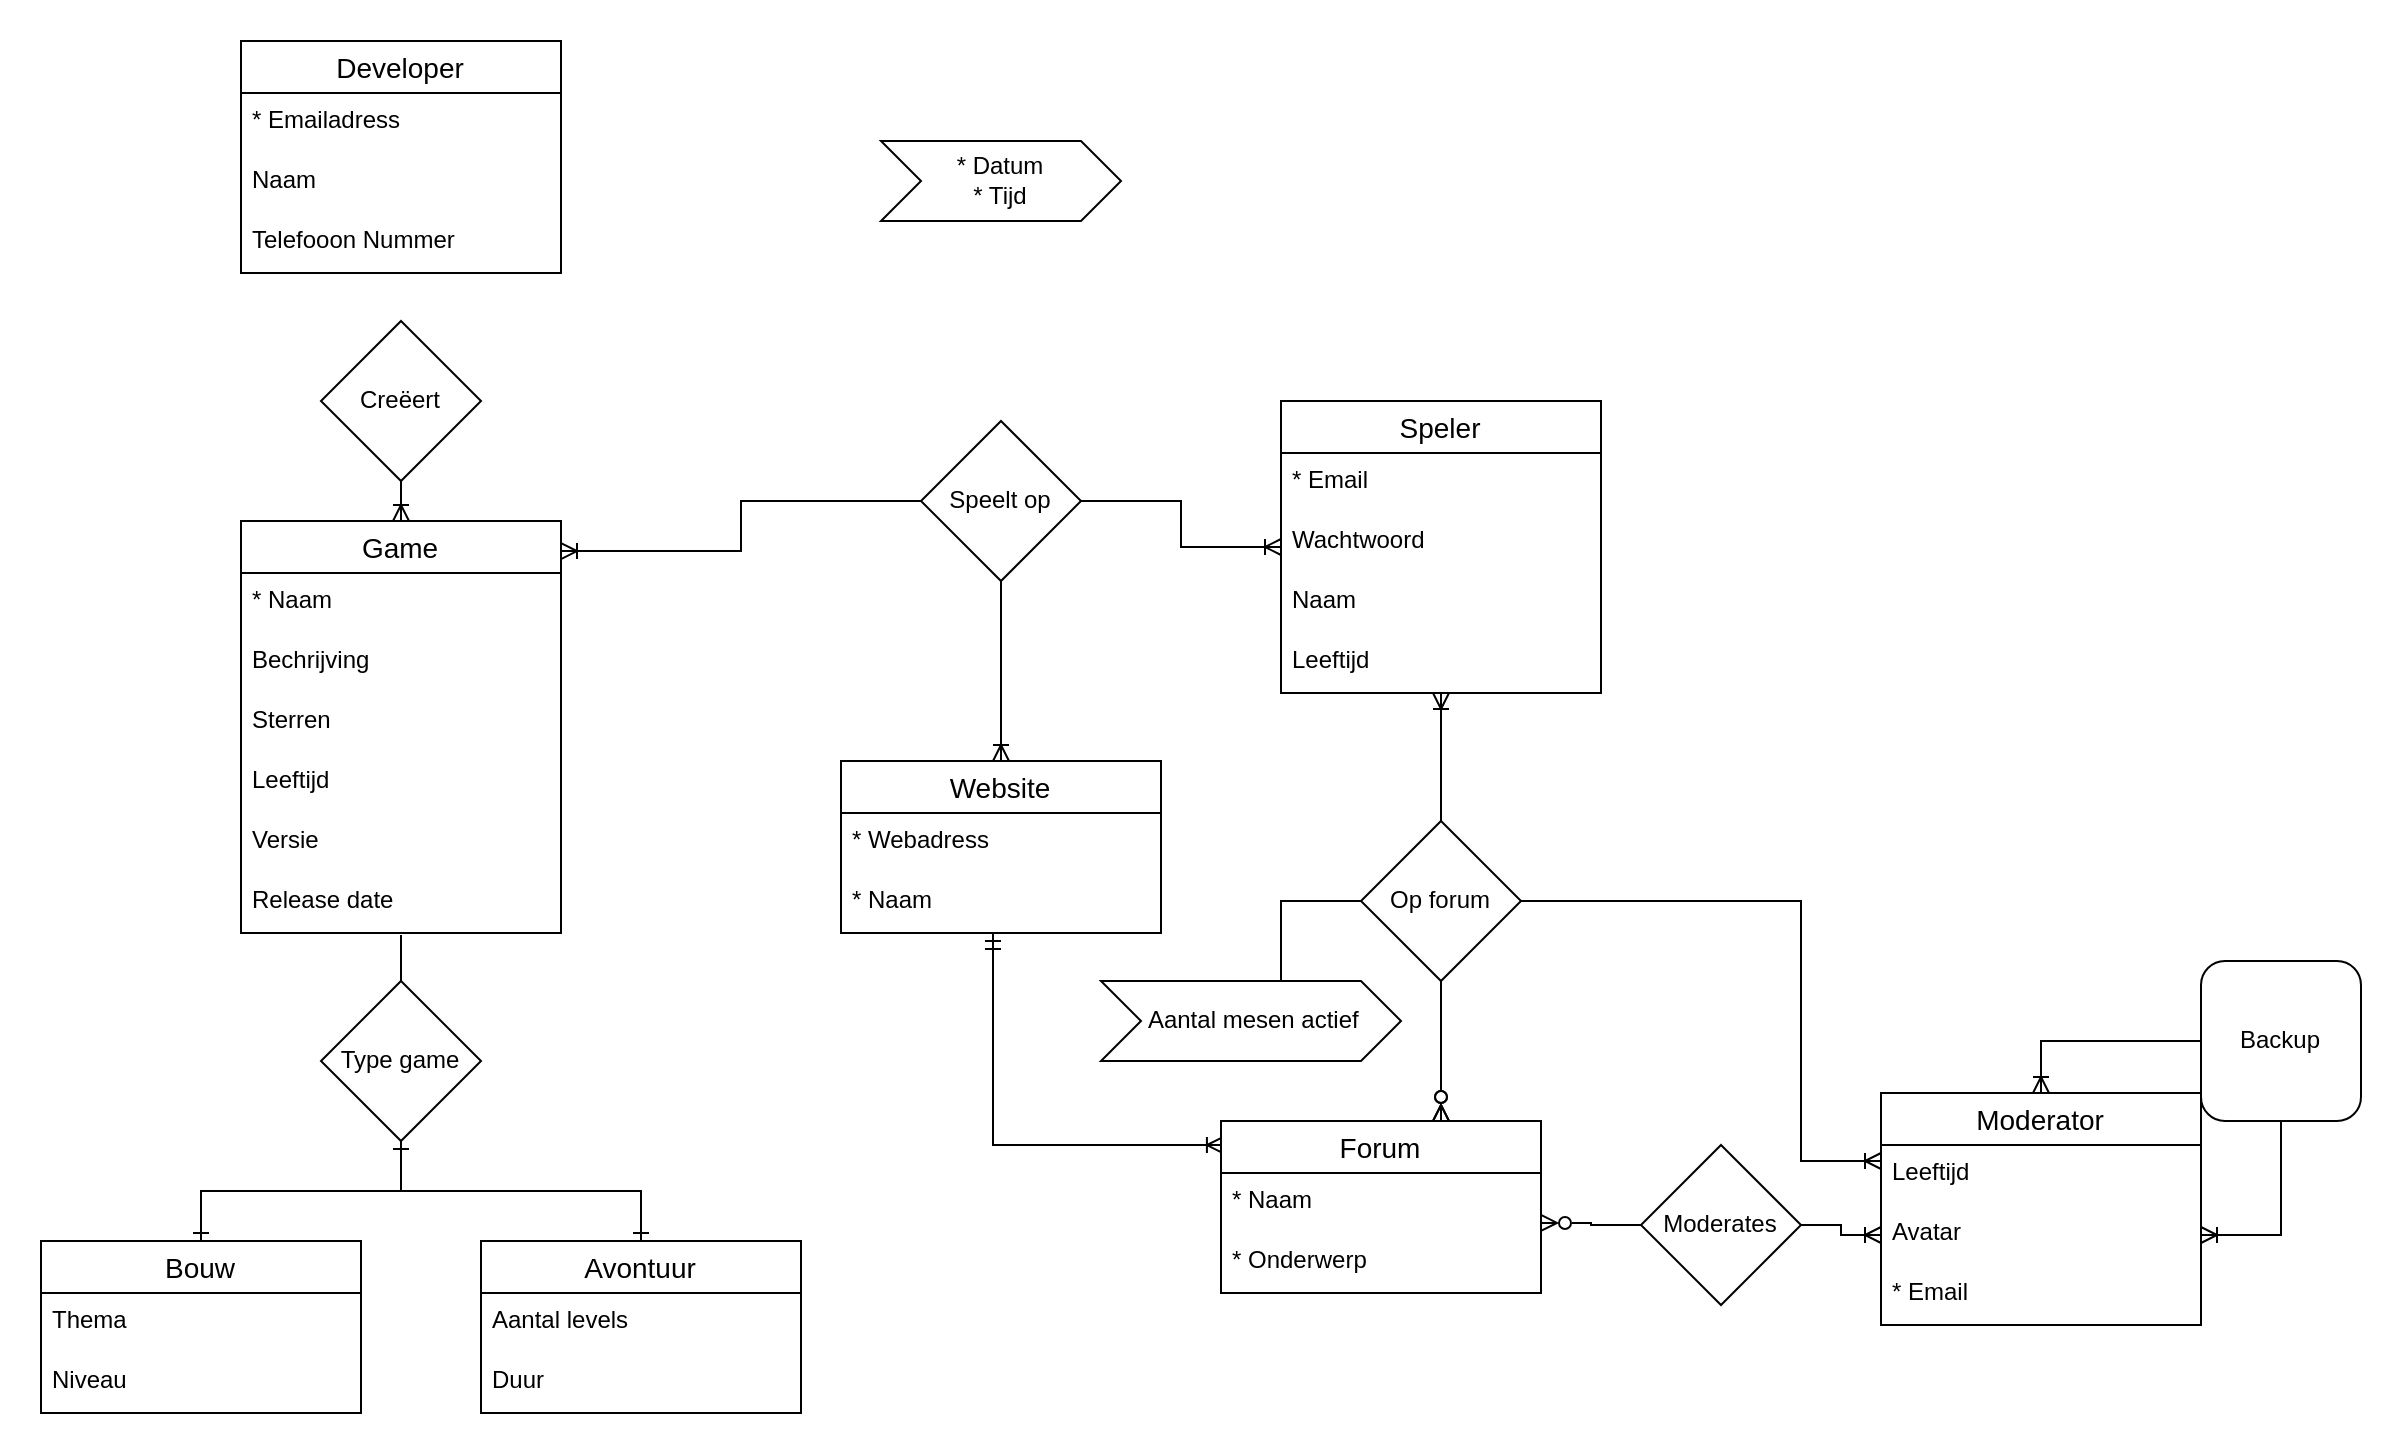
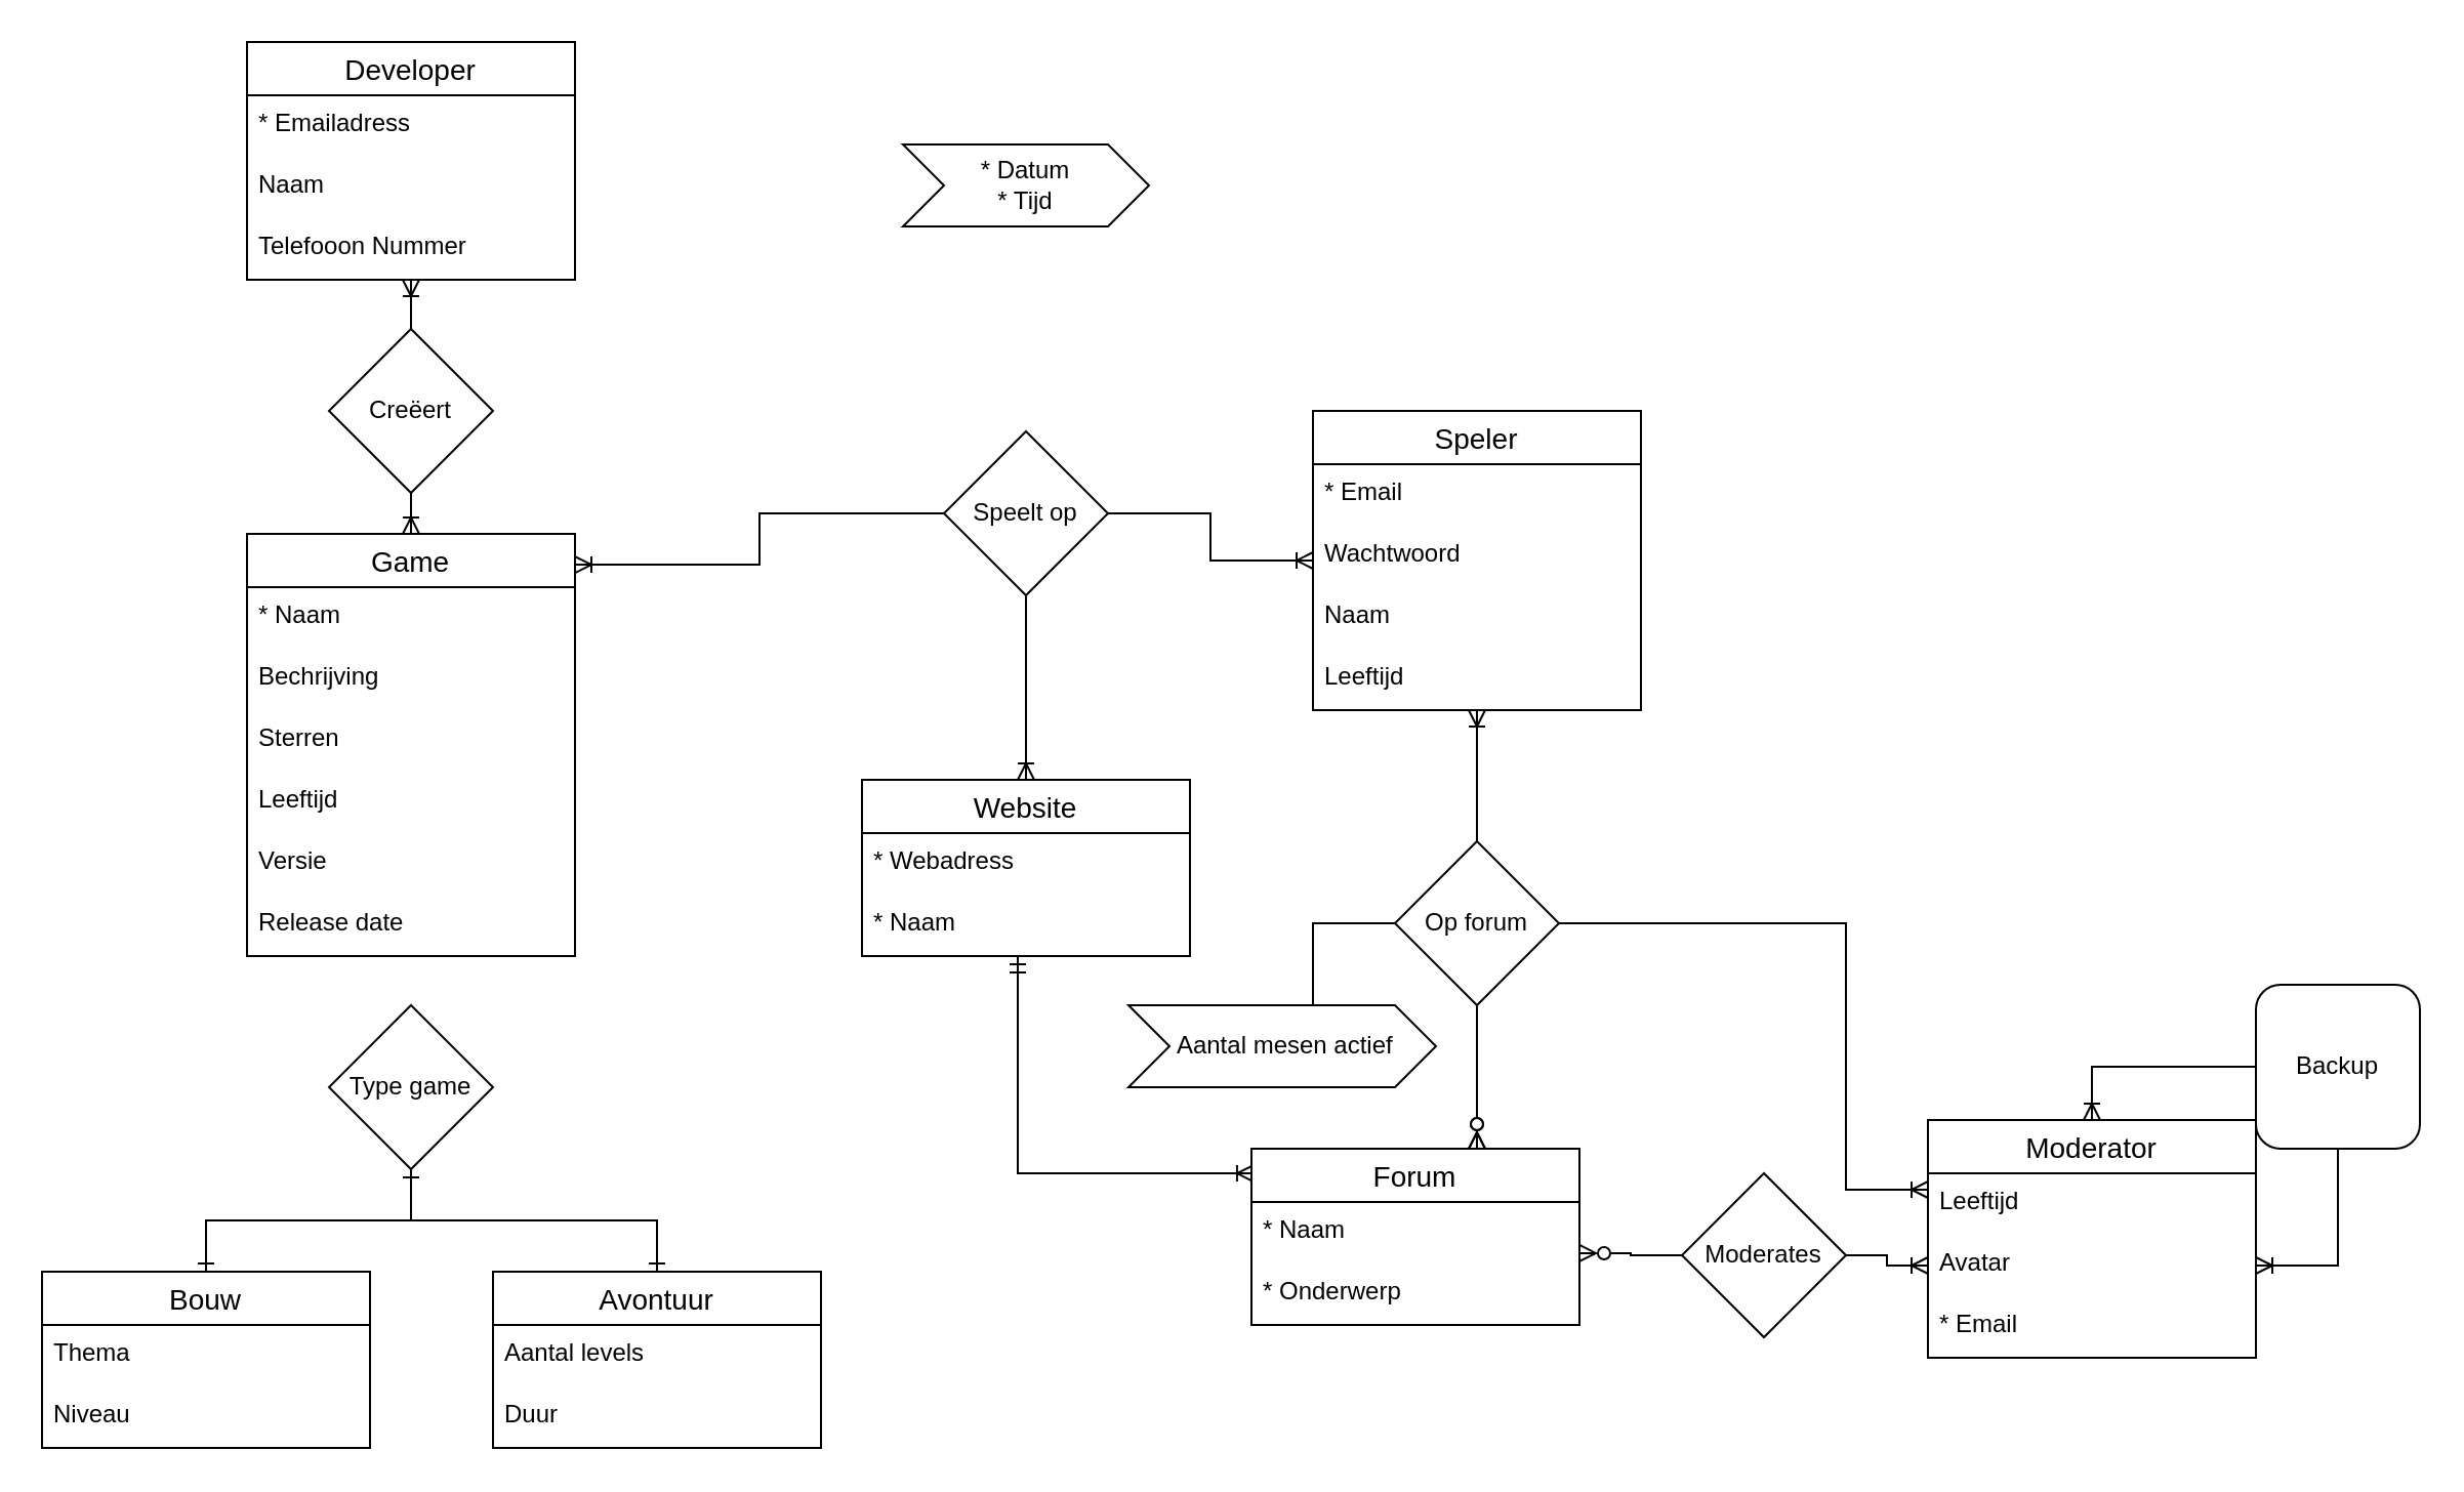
+ <mxCell id="53" value="" style="edgeStyle=orthogonalEdgeStyle;rounded=0;orthogonalLoop=1;jettySize=auto;html=1;entryX=0.5;entryY=0;entryDx=0;entryDy=0;startArrow=ERoneToMany;startFill=0;endArrow=none;endFill=0;" parent="1" source="30" target="52" edge="1"><mxGeometry relative="1" as="geometry"><mxPoint x="200" y="136" as="sourcePoint" /><mxPoint x="200" y="260" as="targetPoint" /></mxGeometry></mxCell>
- <mxCell id="9" style="edgeStyle=orthogonalEdgeStyle;rounded=0;orthogonalLoop=1;jettySize=auto;html=1;entryX=0.5;entryY=0;entryDx=0;entryDy=0;endArrow=none;endFill=0;exitX=0.5;exitY=1.033;exitDx=0;exitDy=0;exitPerimeter=0;" parent="1" source="16" target="25" edge="1"><mxGeometry relative="1" as="geometry"><mxPoint x="200" y="490" as="sourcePoint" /></mxGeometry></mxCell>
